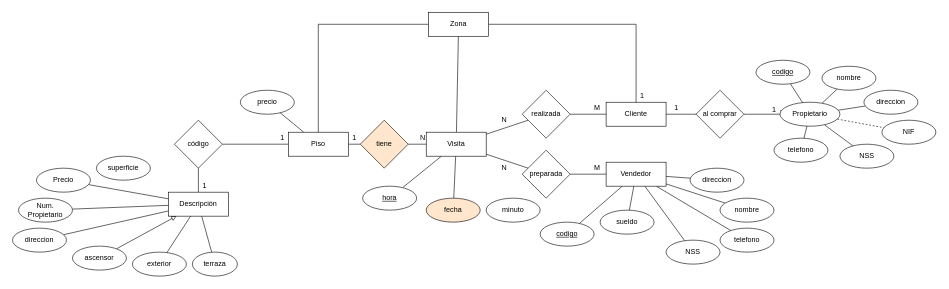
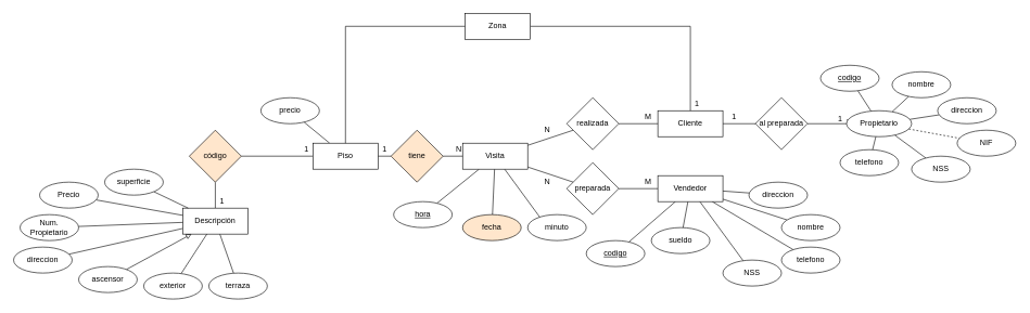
- <mxCell id="29" style="edgeStyle=none;rounded=0;orthogonalLoop=1;jettySize=auto;html=1;endArrow=none;endFill=0;" parent="1" source="31" target="74" edge="1"><mxGeometry relative="1" as="geometry" /></mxCell>
+ <mxCell id="29" style="edgeStyle=none;rounded=0;orthogonalLoop=1;jettySize=auto;html=1;entryX=0.5;entryY=1;entryDx=0;entryDy=0;endArrow=none;endFill=0;" parent="1" source="31" target="59" edge="1"><mxGeometry relative="1" as="geometry" /></mxCell>
- <mxCell id="49" value="al comprar" style="rhombus;whiteSpace=wrap;html=1;" parent="1" vertex="1"><mxGeometry x="1160" y="150" width="80" height="80" as="geometry" /></mxCell>
+ <mxCell id="49" value="al preparada" style="rhombus;whiteSpace=wrap;html=1;" parent="1" vertex="1"><mxGeometry x="1160" y="150" width="80" height="80" as="geometry" /></mxCell>
- <mxCell id="8" value="código" style="rhombus;whiteSpace=wrap;html=1;" parent="1" vertex="1"><mxGeometry y="200" width="80" height="80" as="geometry" x="290" /></mxCell>
+ <mxCell id="8" value="código" style="rhombus;whiteSpace=wrap;html=1;fillColor=#ffe6cc;" parent="1" vertex="1"><mxGeometry y="200" width="80" height="80" as="geometry" x="290" /></mxCell>
+ <mxCell id="12" style="edgeStyle=none;rounded=0;orthogonalLoop=1;jettySize=auto;html=1;endArrow=none;endFill=0;" parent="1" source="13" target="11" edge="1"><mxGeometry relative="1" as="geometry" /></mxCell>
- <mxCell id="23" value="terraza" style="ellipse;whiteSpace=wrap;html=1;" parent="1" vertex="1"><mxGeometry x="320" y="420" width="75" height="40" as="geometry" /></mxCell>
+ <mxCell id="23" value="terraza" style="ellipse;whiteSpace=wrap;html=1;" parent="1" vertex="1"><mxGeometry x="320" y="420" width="90" height="40" as="geometry" /></mxCell>
